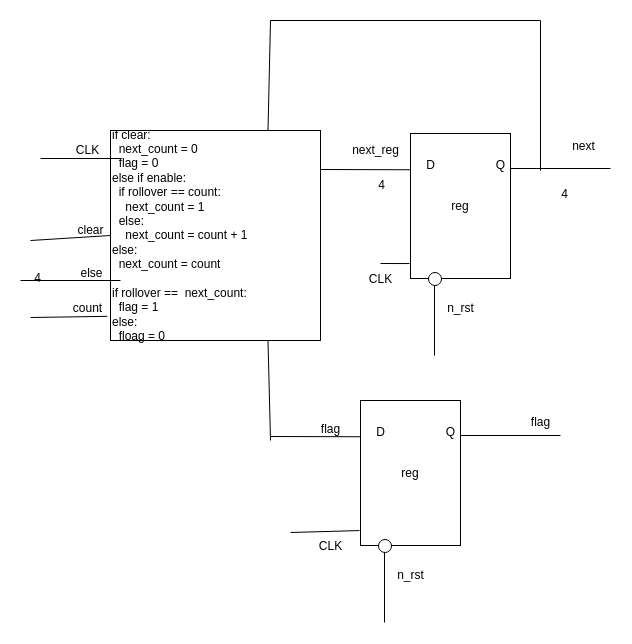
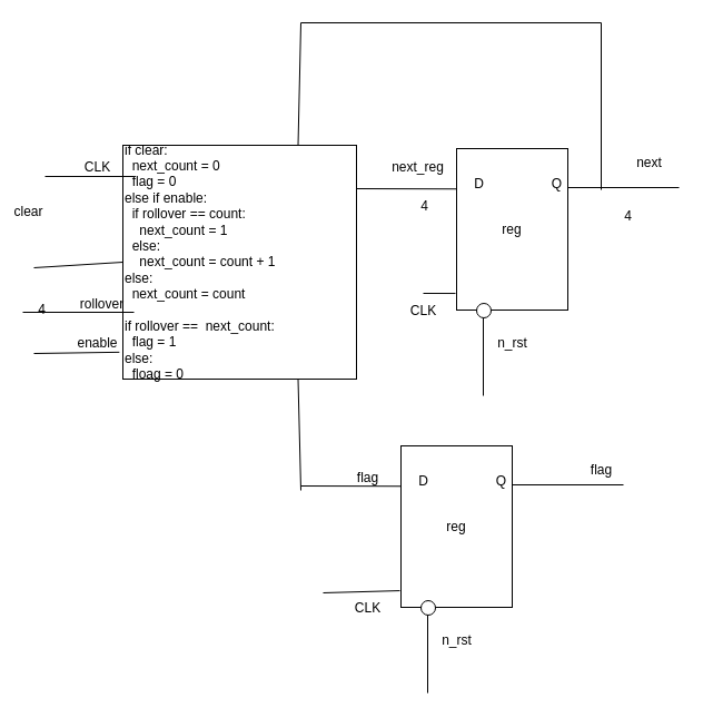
- <mxCell id="8" value="clear" style="text;html=1;align=center;verticalAlign=middle;resizable=0;points=[];autosize=1;" vertex="1" parent="1"><mxGeometry x="70" y="220" width="40" height="20" as="geometry" /></mxCell>
+ <mxCell id="8" value="clear" style="text;html=1;align=center;verticalAlign=middle;resizable=0;points=[];autosize=1;" vertex="1" parent="1"><mxGeometry x="5" y="180" width="40" height="20" as="geometry" /></mxCell>
- <mxCell id="9" value="else" style="text;html=1;align=center;verticalAlign=middle;resizable=0;points=[];autosize=1;" vertex="1" parent="1"><mxGeometry x="61" y="263" width="60" height="20" as="geometry" /></mxCell>
+ <mxCell id="9" value="rollover" style="text;html=1;align=center;verticalAlign=middle;resizable=0;points=[];autosize=1;" vertex="1" parent="1"><mxGeometry x="61" y="263" width="60" height="20" as="geometry" /></mxCell>
- <mxCell id="10" value="count" style="text;html=1;align=center;verticalAlign=middle;resizable=0;points=[];autosize=1;" vertex="1" parent="1"><mxGeometry x="62" y="298" width="50" height="20" as="geometry" /></mxCell>
+ <mxCell id="10" value="enable" style="text;html=1;align=center;verticalAlign=middle;resizable=0;points=[];autosize=1;" vertex="1" parent="1"><mxGeometry x="62" y="298" width="50" height="20" as="geometry" /></mxCell>
